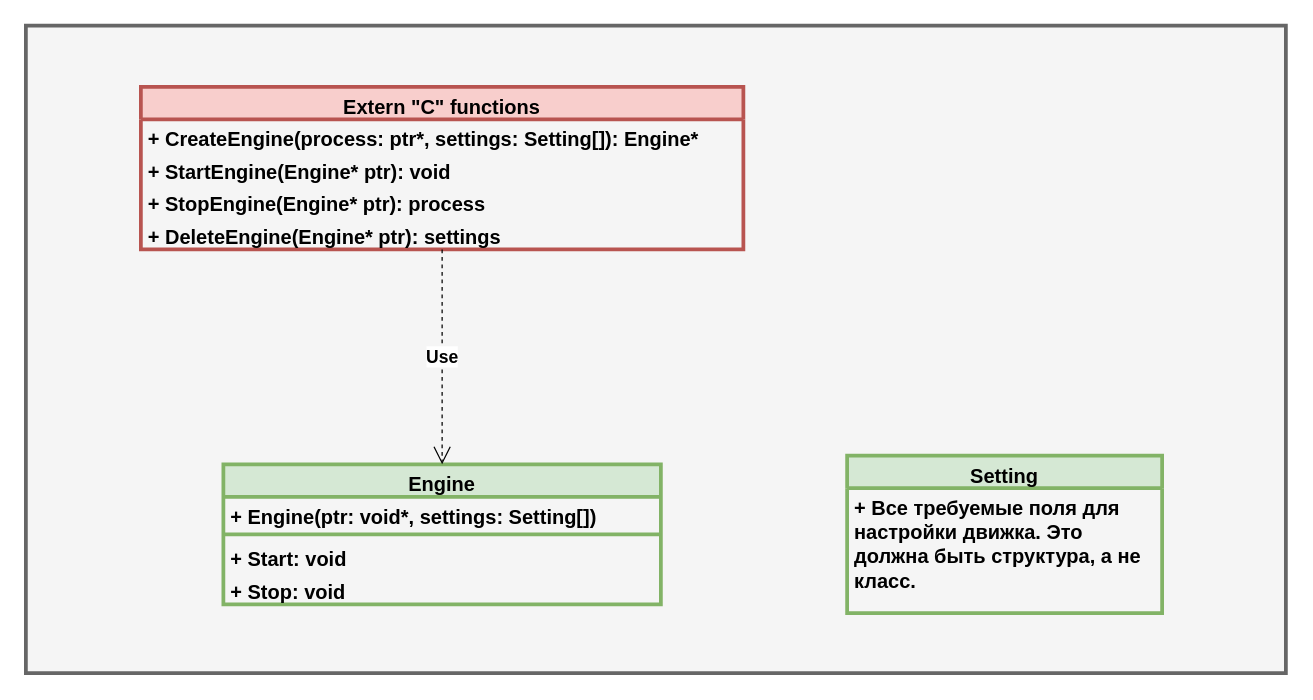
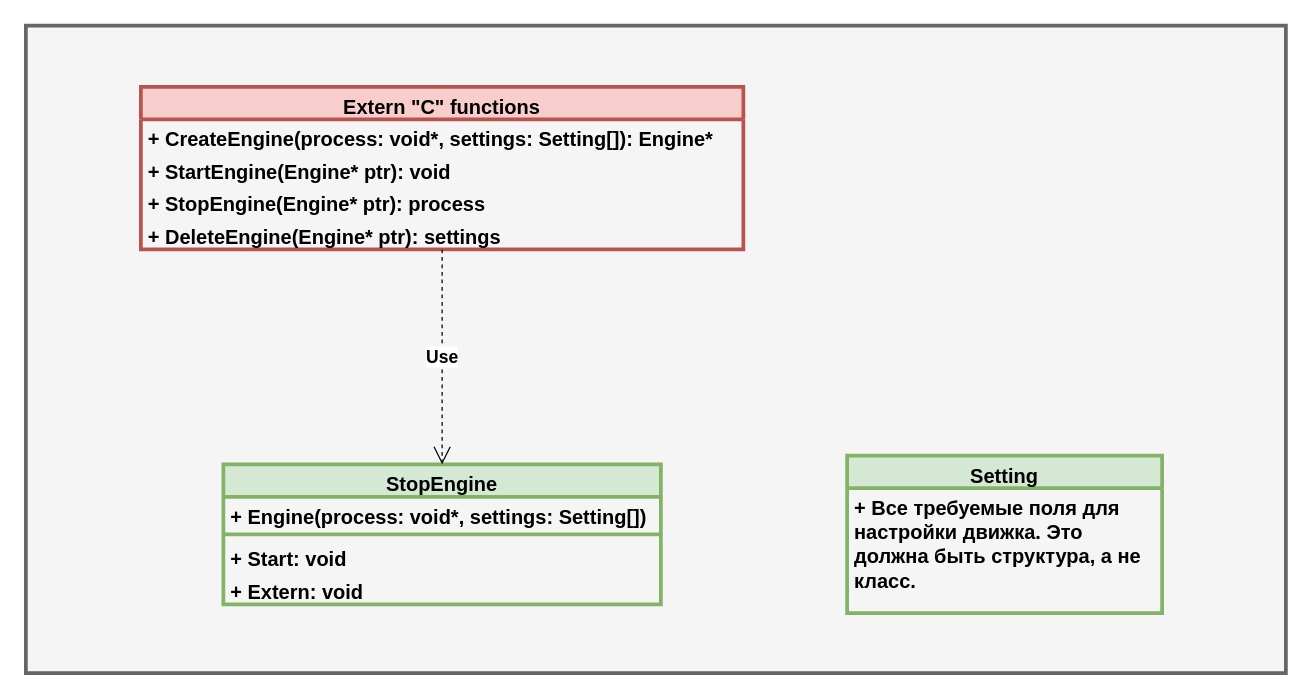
- <mxCell id="11" value="+ CreateEngine(process: ptr*, settings: Setting[]): Engine*" style="text;strokeColor=none;fillColor=none;align=left;verticalAlign=top;spacingLeft=4;spacingRight=4;overflow=hidden;rotatable=0;points=[[0,0.5],[1,0.5]];portConstraint=eastwest;strokeWidth=3;fontSize=16;fontStyle=1" parent="10" vertex="1"><mxGeometry y="26" width="482" height="26" as="geometry" /></mxCell>
+ <mxCell id="11" value="+ CreateEngine(process: void*, settings: Setting[]): Engine*" style="text;strokeColor=none;fillColor=none;align=left;verticalAlign=top;spacingLeft=4;spacingRight=4;overflow=hidden;rotatable=0;points=[[0,0.5],[1,0.5]];portConstraint=eastwest;strokeWidth=3;fontSize=16;fontStyle=1" parent="10" vertex="1"><mxGeometry y="26" width="482" height="26" as="geometry" /></mxCell>
- <mxCell id="3" value="Engine" style="swimlane;fontStyle=1;align=center;verticalAlign=top;childLayout=stackLayout;horizontal=1;startSize=26;horizontalStack=0;resizeParent=1;resizeParentMax=0;resizeLast=0;collapsible=1;marginBottom=0;fontSize=16;fillColor=#d5e8d4;strokeColor=#82b366;strokeWidth=3;" parent="1" vertex="1"><mxGeometry x="178" y="371" width="350" height="112" as="geometry" /></mxCell>
+ <mxCell id="3" value="StopEngine" style="swimlane;fontStyle=1;align=center;verticalAlign=top;childLayout=stackLayout;horizontal=1;startSize=26;horizontalStack=0;resizeParent=1;resizeParentMax=0;resizeLast=0;collapsible=1;marginBottom=0;fontSize=16;fillColor=#d5e8d4;strokeColor=#82b366;strokeWidth=3;" parent="1" vertex="1"><mxGeometry x="178" y="371" width="350" height="112" as="geometry" /></mxCell>
- <mxCell id="4" value="+ Engine(ptr: void*, settings: Setting[])" style="text;strokeColor=none;fillColor=none;align=left;verticalAlign=top;spacingLeft=4;spacingRight=4;overflow=hidden;rotatable=0;points=[[0,0.5],[1,0.5]];portConstraint=eastwest;fontStyle=1;fontSize=16;" parent="3" vertex="1"><mxGeometry y="26" width="350" height="26" as="geometry" /></mxCell>
+ <mxCell id="4" value="+ Engine(process: void*, settings: Setting[])" style="text;strokeColor=none;fillColor=none;align=left;verticalAlign=top;spacingLeft=4;spacingRight=4;overflow=hidden;rotatable=0;points=[[0,0.5],[1,0.5]];portConstraint=eastwest;fontStyle=1;fontSize=16;" parent="3" vertex="1"><mxGeometry y="26" width="350" height="26" as="geometry" /></mxCell>
- <mxCell id="7" value="+ Stop: void" style="text;strokeColor=none;fillColor=none;align=left;verticalAlign=top;spacingLeft=4;spacingRight=4;overflow=hidden;rotatable=0;points=[[0,0.5],[1,0.5]];portConstraint=eastwest;fontStyle=1;fontSize=16;" parent="3" vertex="1"><mxGeometry y="86" width="350" height="26" as="geometry" /></mxCell>
+ <mxCell id="7" value="+ Extern: void" style="text;strokeColor=none;fillColor=none;align=left;verticalAlign=top;spacingLeft=4;spacingRight=4;overflow=hidden;rotatable=0;points=[[0,0.5],[1,0.5]];portConstraint=eastwest;fontStyle=1;fontSize=16;" parent="3" vertex="1"><mxGeometry y="86" width="350" height="26" as="geometry" /></mxCell>
